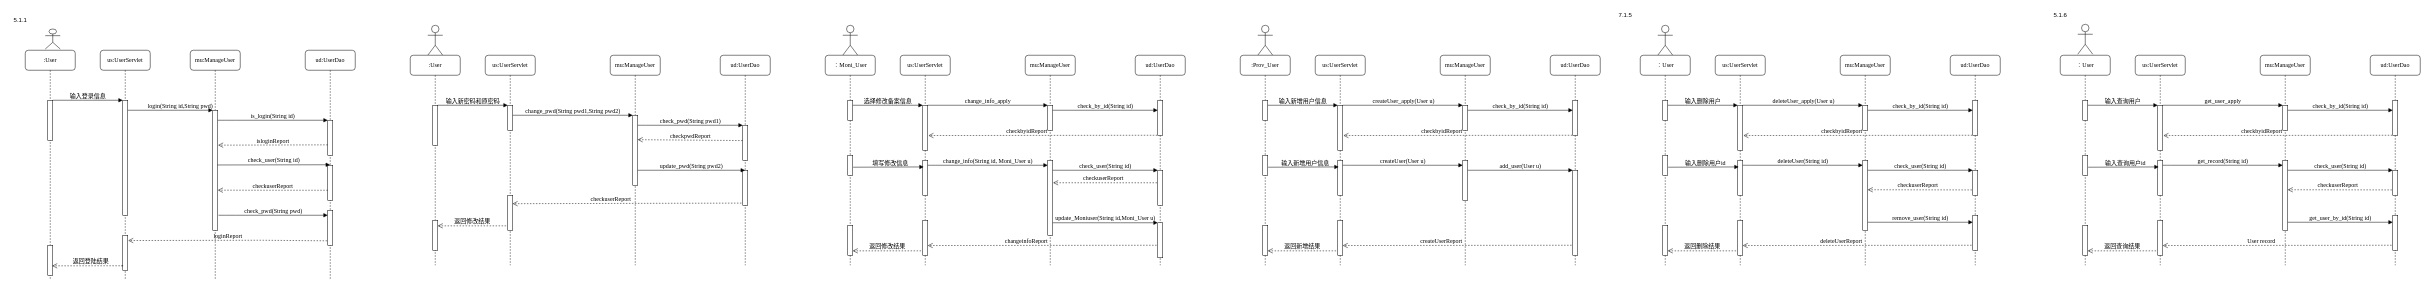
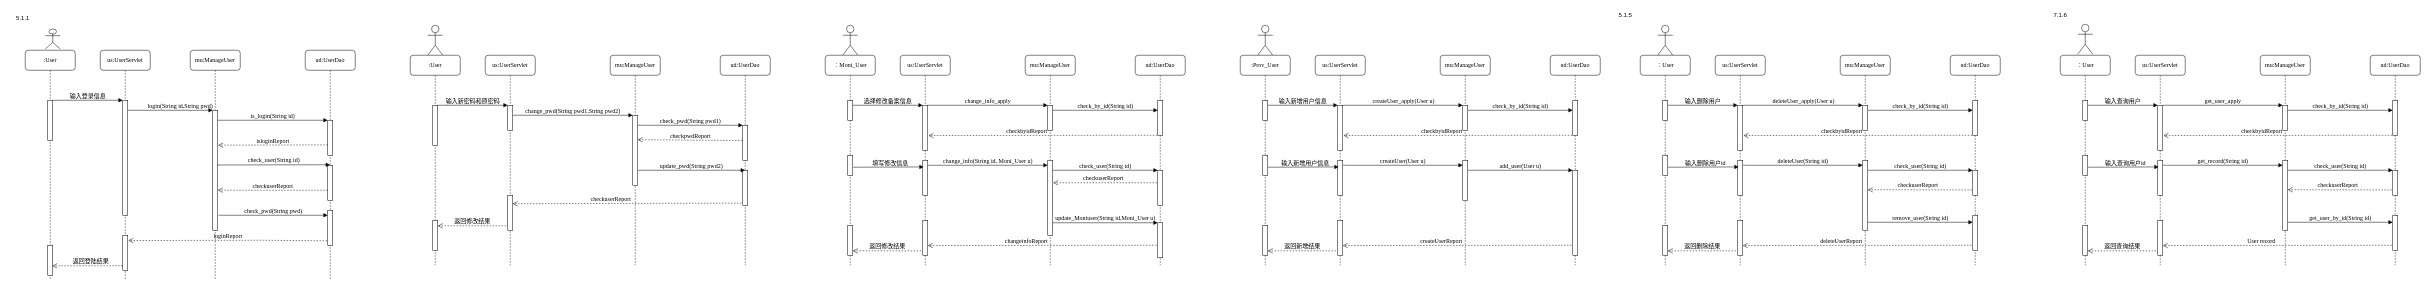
- <mxCell id="121" value="7.1.5" style="text;html=1;align=center;verticalAlign=middle;resizable=0;points=[];autosize=1;" vertex="1" parent="1"><mxGeometry x="3230" width="40" height="20" as="geometry" y="20" /></mxCell>
+ <mxCell id="121" value="5.1.5" style="text;html=1;align=center;verticalAlign=middle;resizable=0;points=[];autosize=1;" vertex="1" parent="1"><mxGeometry x="3230" width="40" height="20" as="geometry" y="20" /></mxCell>
- <mxCell id="150" value="5.1.6" style="text;html=1;align=center;verticalAlign=middle;resizable=0;points=[];autosize=1;" vertex="1" parent="1"><mxGeometry x="4100" width="40" height="20" as="geometry" y="20" /></mxCell>
+ <mxCell id="150" value="7.1.6" style="text;html=1;align=center;verticalAlign=middle;resizable=0;points=[];autosize=1;" vertex="1" parent="1"><mxGeometry x="4100" width="40" height="20" as="geometry" y="20" /></mxCell>
- <mxCell id="96" value="5.1.1" style="text;html=1;align=center;verticalAlign=middle;resizable=0;points=[];autosize=1;" vertex="1" parent="1"><mxGeometry x="20" y="30" width="40" height="20" as="geometry" /></mxCell>
+ <mxCell id="96" value="5.1.1" style="text;html=1;align=center;verticalAlign=middle;resizable=0;points=[];autosize=1;" vertex="1" parent="1"><mxGeometry x="25" y="25" width="40" height="20" as="geometry" /></mxCell>
